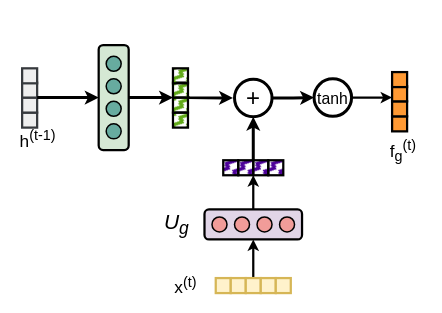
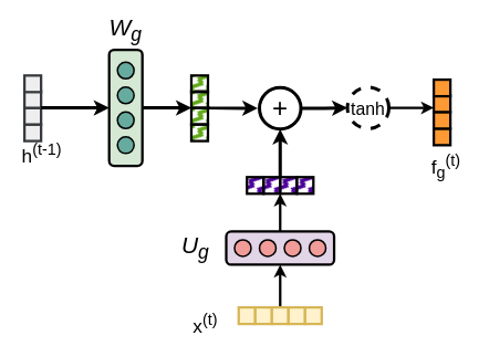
+ <mxCell id="18" value="W&lt;sub&gt;g&lt;/sub&gt;" style="text;html=1;align=center;verticalAlign=middle;whiteSpace=wrap;rounded=0;fontSize=28;fontStyle=2" vertex="1" parent="1"><mxGeometry x="121" y="20" width="60" height="30" as="geometry" /></mxCell>
- <mxCell id="16" value="tanh" style="ellipse;whiteSpace=wrap;html=1;aspect=fixed;fontSize=21;strokeWidth=4;" vertex="1" parent="1"><mxGeometry x="418" y="104.5" width="50" height="50" as="geometry" /></mxCell>
+ <mxCell id="16" value="tanh" style="ellipse;whiteSpace=wrap;html=1;aspect=fixed;fontSize=21;strokeWidth=4;dashed=1;" vertex="1" parent="1"><mxGeometry x="418" y="104.5" width="50" height="50" as="geometry" /></mxCell>
- <mxCell id="34" value="x&lt;sup&gt;(t)&lt;/sup&gt;" style="text;html=1;align=center;verticalAlign=middle;whiteSpace=wrap;rounded=0;fontSize=23;strokeWidth=4;" vertex="1" parent="1"><mxGeometry x="217" y="365" width="60" height="30" as="geometry" /></mxCell>
+ <mxCell id="34" value="x&lt;sup&gt;(t)&lt;/sup&gt;" style="text;html=1;align=center;verticalAlign=middle;whiteSpace=wrap;rounded=0;fontSize=23;strokeWidth=4;" vertex="1" parent="1"><mxGeometry x="217" y="375" width="60" height="30" as="geometry" /></mxCell>
